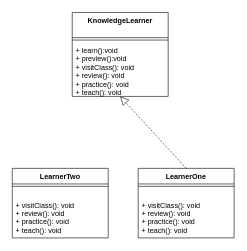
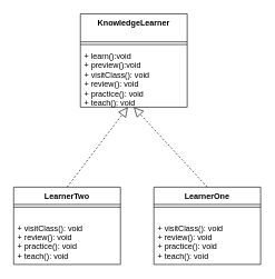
+ <mxCell id="12" value="" style="endArrow=block;dashed=1;endFill=0;endSize=12;html=1;exitX=0.5;exitY=0;exitDx=0;exitDy=0;entryX=0.444;entryY=1;entryDx=0;entryDy=0;entryPerimeter=0;" parent="1" source="5" target="4" edge="1"><mxGeometry width="160" relative="1" as="geometry"><mxPoint x="320" y="450" as="sourcePoint" /><mxPoint x="190" y="166.58" as="targetPoint" /></mxGeometry></mxCell>
